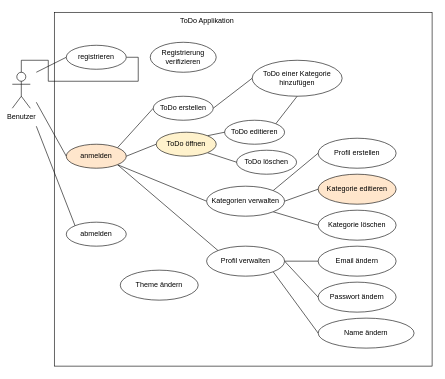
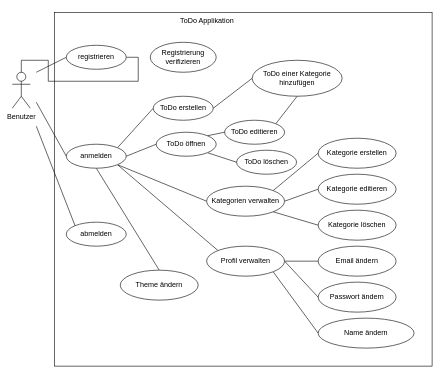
- <mxCell id="41" value="ToDo öffnen" style="ellipse;whiteSpace=wrap;html=1;fillColor=#fff2cc;" vertex="1" parent="1"><mxGeometry x="260" y="220" width="100" height="40" as="geometry" /></mxCell>
+ <mxCell id="41" value="ToDo öffnen" style="ellipse;whiteSpace=wrap;html=1;" vertex="1" parent="1"><mxGeometry x="260" y="220" width="100" height="40" as="geometry" /></mxCell>
- <mxCell id="22" value="Profil erstellen" style="ellipse;whiteSpace=wrap;html=1;" vertex="1" parent="1"><mxGeometry x="530" y="230" width="130" height="50" as="geometry" /></mxCell>
+ <mxCell id="22" value="Kategorie erstellen" style="ellipse;whiteSpace=wrap;html=1;" vertex="1" parent="1"><mxGeometry x="530" y="230" width="130" height="50" as="geometry" /></mxCell>
- <mxCell id="15" value="anmelden" style="ellipse;whiteSpace=wrap;html=1;fillColor=#ffe6cc;" vertex="1" parent="1"><mxGeometry x="110" y="240" width="100" height="40" as="geometry" /></mxCell>
+ <mxCell id="15" value="anmelden" style="ellipse;whiteSpace=wrap;html=1;" vertex="1" parent="1"><mxGeometry x="110" y="240" width="100" height="40" as="geometry" /></mxCell>
- <mxCell id="24" value="Kategorie editieren" style="ellipse;whiteSpace=wrap;html=1;fillColor=#ffe6cc;" vertex="1" parent="1"><mxGeometry x="530" y="290" width="130" height="50" as="geometry" /></mxCell>
+ <mxCell id="24" value="Kategorie editieren" style="ellipse;whiteSpace=wrap;html=1;" vertex="1" parent="1"><mxGeometry x="530" y="290" width="130" height="50" as="geometry" /></mxCell>
+ <mxCell id="14" style="edgeStyle=none;rounded=0;orthogonalLoop=1;jettySize=auto;html=1;exitX=0.5;exitY=1;exitDx=0;exitDy=0;entryX=0.5;entryY=0;entryDx=0;entryDy=0;endArrow=none;endFill=0;" edge="1" parent="1" source="15" target="38"><mxGeometry relative="1" as="geometry" /></mxCell>
